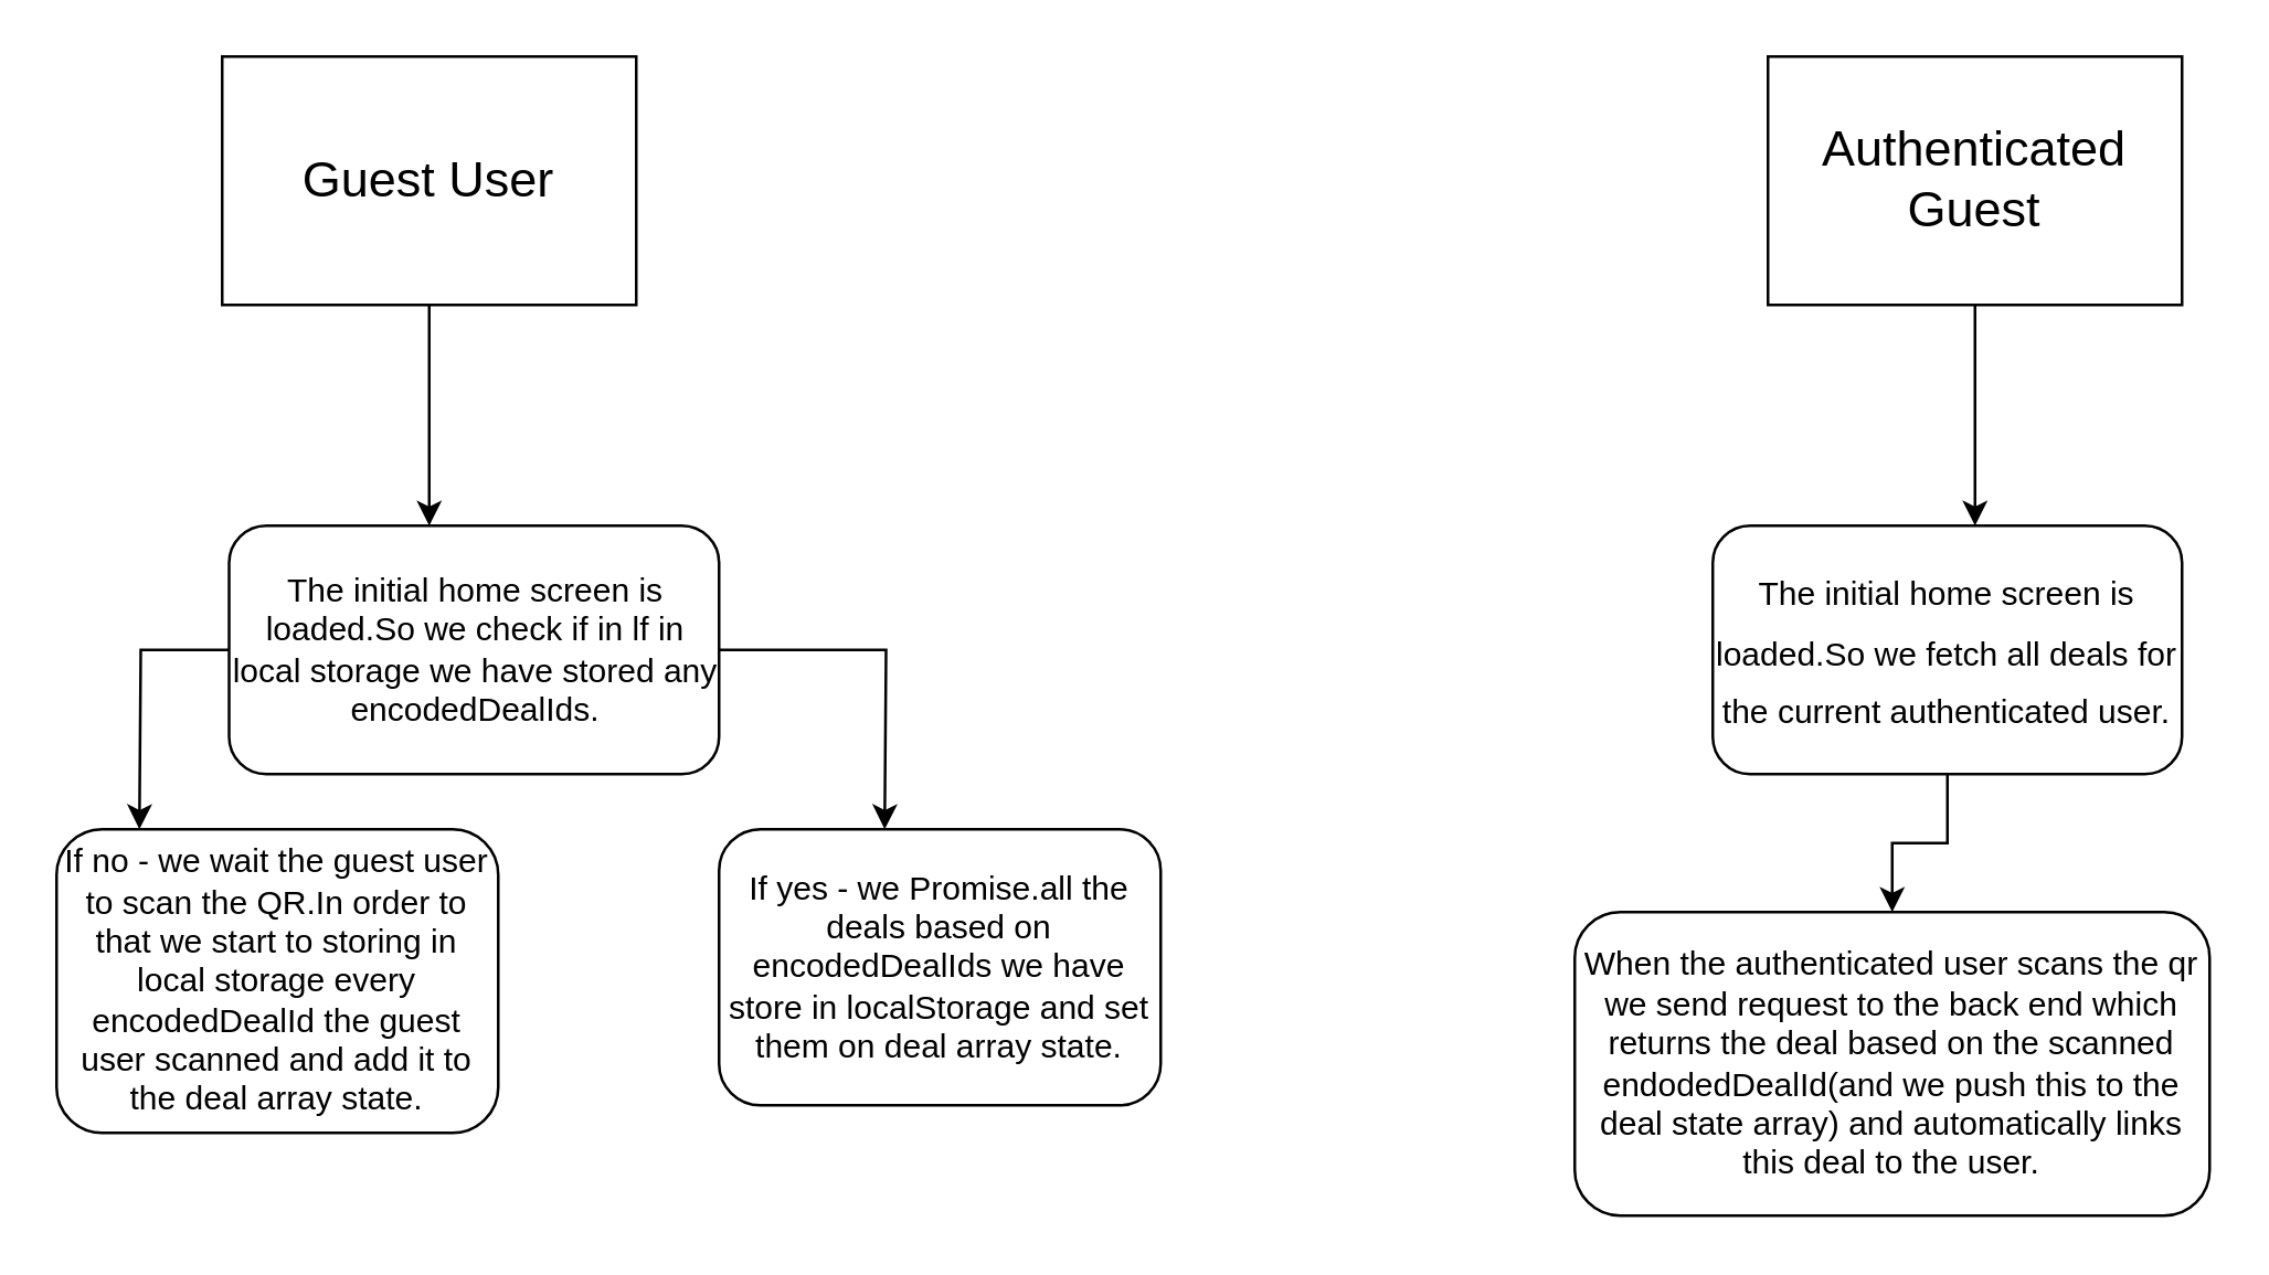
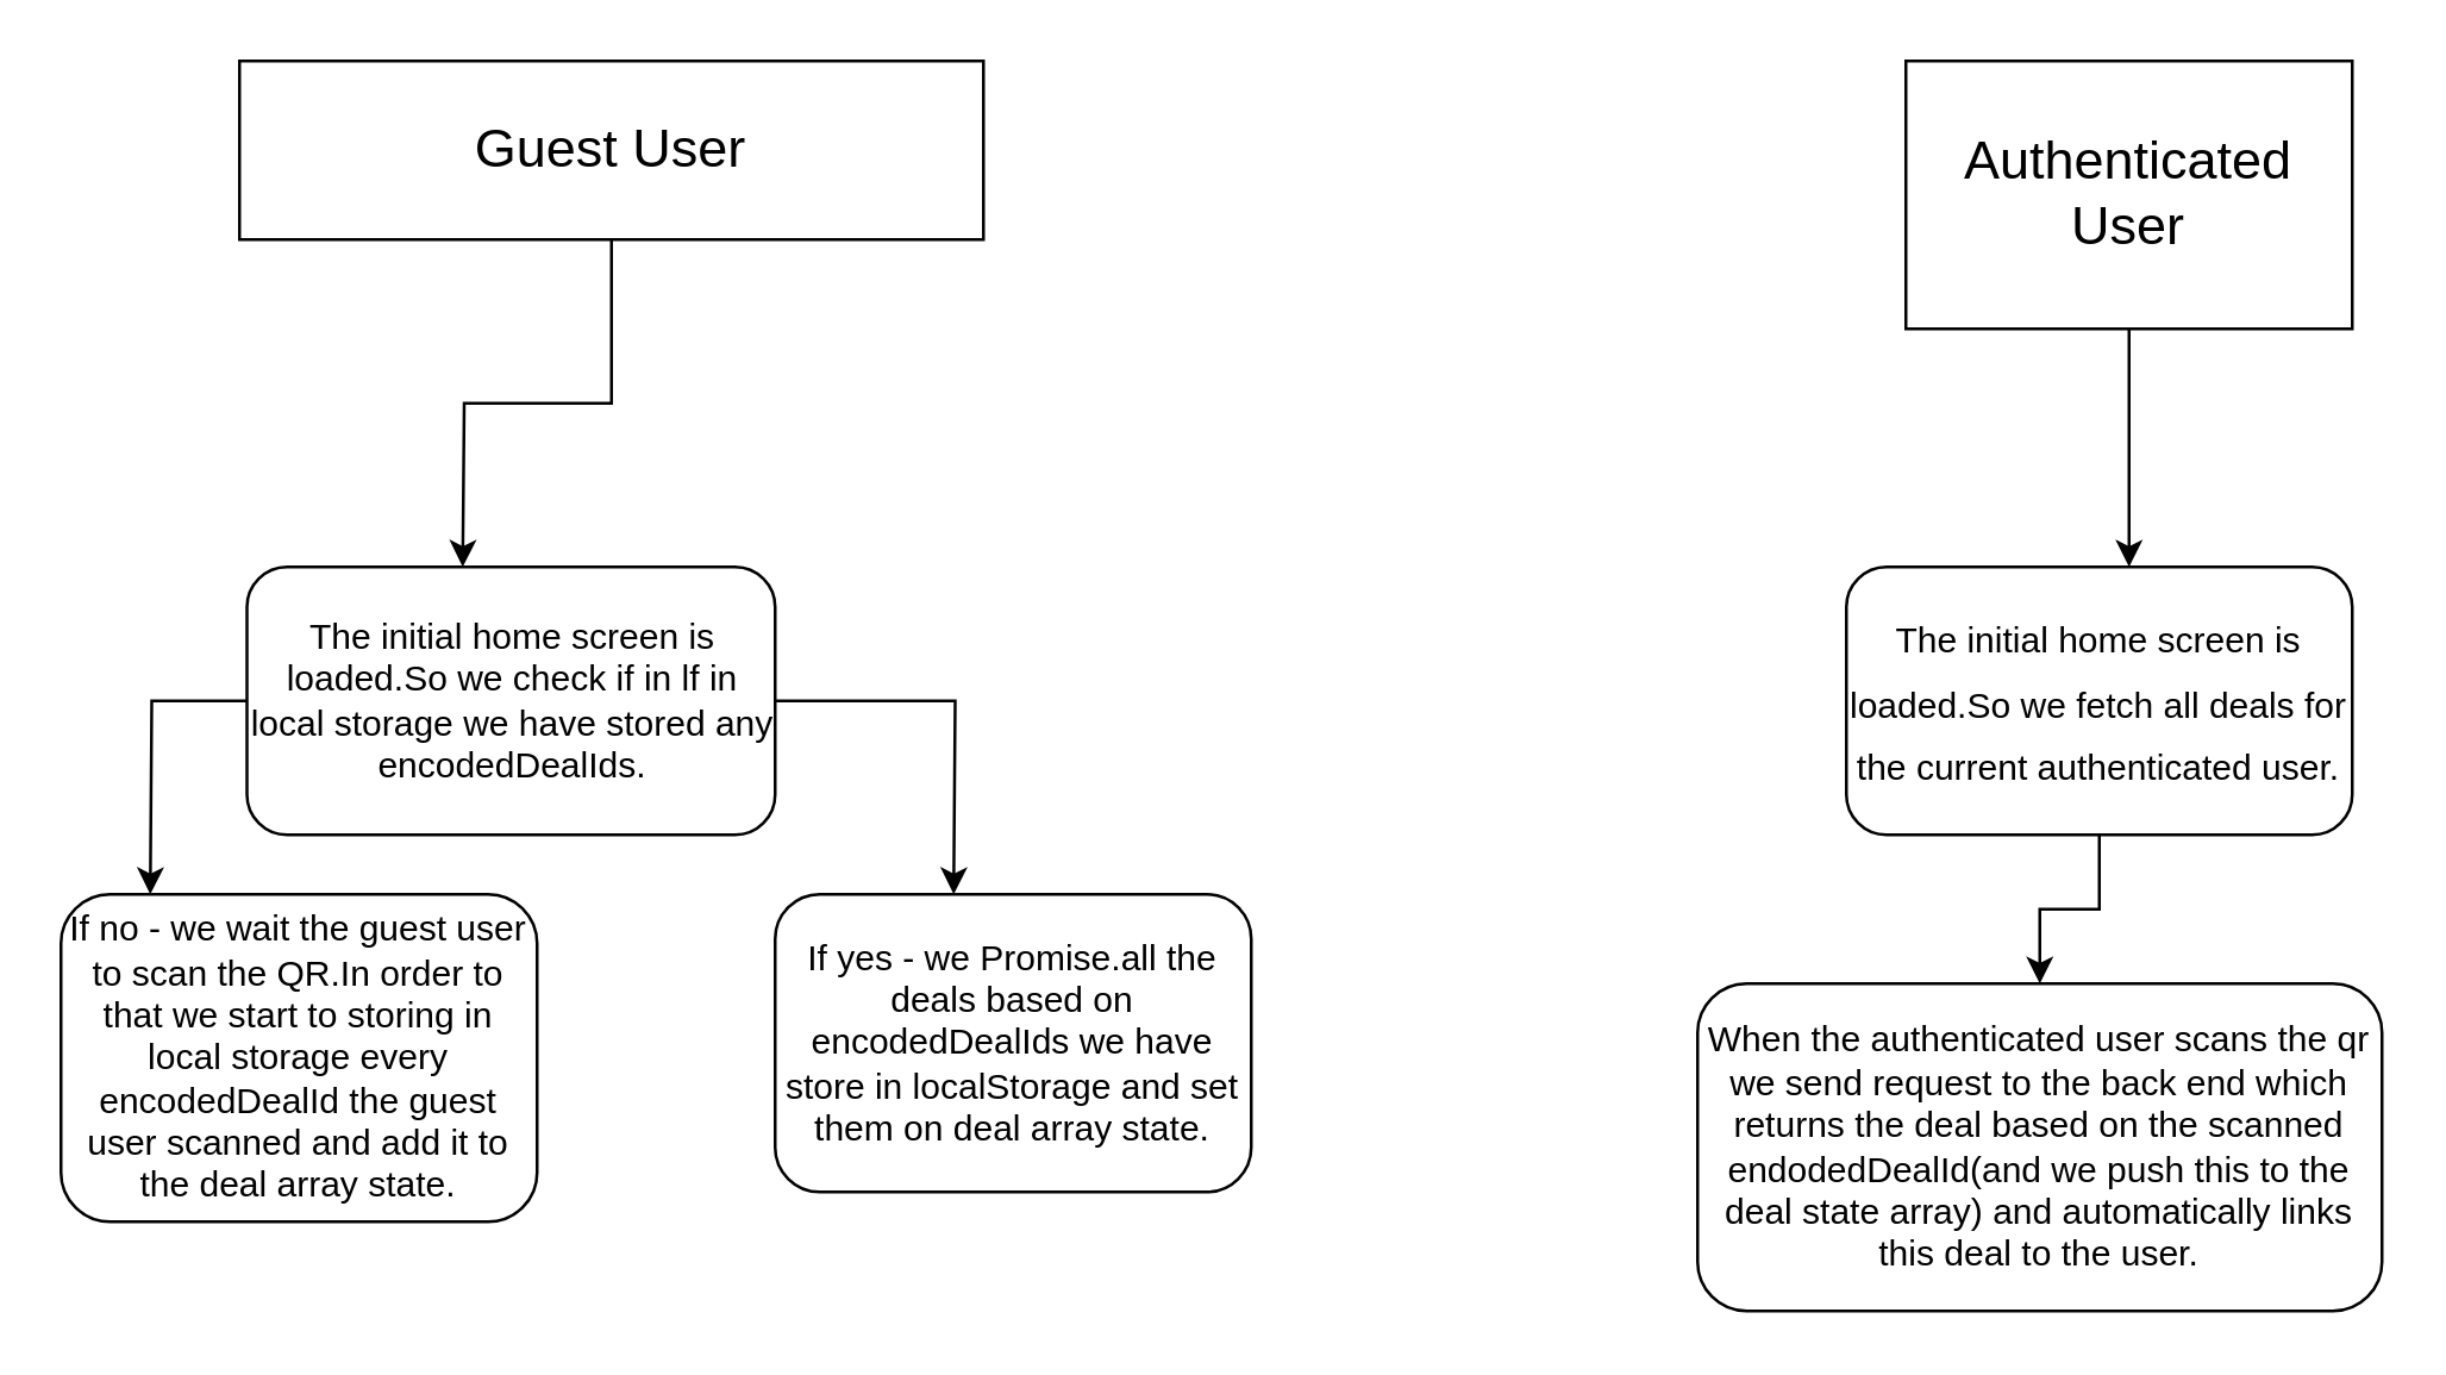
- <mxCell id="3" value="&lt;font style=&quot;font-size: 18px;&quot;&gt;Guest User&lt;/font&gt;" style="rounded=0;whiteSpace=wrap;html=1;" vertex="1" parent="1"><mxGeometry x="80" y="20" width="150" height="90" as="geometry" /></mxCell>
+ <mxCell id="3" value="&lt;font style=&quot;font-size: 18px;&quot;&gt;Guest User&lt;/font&gt;" style="rounded=0;whiteSpace=wrap;html=1;" vertex="1" parent="1"><mxGeometry x="80" y="20" width="250" height="60" as="geometry" /></mxCell>
- <mxCell id="5" value="&lt;font style=&quot;font-size: 18px;&quot;&gt;Authenticated Guest&lt;/font&gt;" style="rounded=0;whiteSpace=wrap;html=1;" vertex="1" parent="1"><mxGeometry x="640" y="20" width="150" height="90" as="geometry" /></mxCell>
+ <mxCell id="5" value="&lt;font style=&quot;font-size: 18px;&quot;&gt;Authenticated User&lt;/font&gt;" style="rounded=0;whiteSpace=wrap;html=1;" vertex="1" parent="1"><mxGeometry x="640" y="20" width="150" height="90" as="geometry" /></mxCell>
